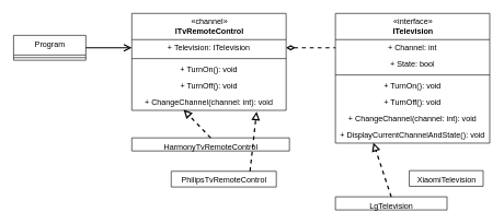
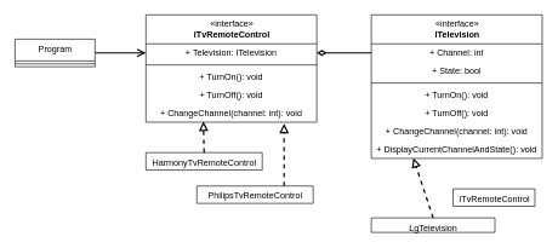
- <mxCell id="2" value="&lt;span style=&quot;font-weight: 400;&quot;&gt;«channel»&lt;/span&gt;&lt;br style=&quot;font-weight: 400;&quot;&gt;ITvRemoteControl" style="swimlane;fontStyle=1;align=center;verticalAlign=middle;childLayout=stackLayout;horizontal=1;startSize=40;horizontalStack=0;resizeParent=1;resizeParentMax=0;resizeLast=0;collapsible=0;marginBottom=0;html=1;" parent="1" vertex="1"><mxGeometry x="200" y="20" width="235" height="148" as="geometry" /></mxCell>
+ <mxCell id="2" value="&lt;span style=&quot;font-weight: 400;&quot;&gt;«interface»&lt;/span&gt;&lt;br style=&quot;font-weight: 400;&quot;&gt;ITvRemoteControl" style="swimlane;fontStyle=1;align=center;verticalAlign=middle;childLayout=stackLayout;horizontal=1;startSize=40;horizontalStack=0;resizeParent=1;resizeParentMax=0;resizeLast=0;collapsible=0;marginBottom=0;html=1;" parent="1" vertex="1"><mxGeometry x="200" y="20" width="235" height="148" as="geometry" /></mxCell>
- <mxCell id="21" value="" style="endArrow=none;startArrow=diamondThin;endFill=0;startFill=0;html=1;verticalAlign=bottom;labelBackgroundColor=none;strokeWidth=2;startSize=8;endSize=8;exitX=1;exitY=0.5;exitDx=0;exitDy=0;entryX=0;entryY=0.5;entryDx=0;entryDy=0;dashed=1;" edge="1" parent="1" source="3" target="14"><mxGeometry width="160" relative="1" as="geometry"><mxPoint x="330" y="230" as="sourcePoint" /><mxPoint x="490" y="230" as="targetPoint" /></mxGeometry></mxCell>
+ <mxCell id="21" value="" style="endArrow=none;startArrow=diamondThin;endFill=0;startFill=0;html=1;verticalAlign=bottom;labelBackgroundColor=none;strokeWidth=2;startSize=8;endSize=8;exitX=1;exitY=0.5;exitDx=0;exitDy=0;entryX=0;entryY=0.5;entryDx=0;entryDy=0;" edge="1" parent="1" source="3" target="14"><mxGeometry width="160" relative="1" as="geometry"><mxPoint x="330" y="230" as="sourcePoint" /><mxPoint x="490" y="230" as="targetPoint" /></mxGeometry></mxCell>
- <mxCell id="11" value="HarmonyTvRemoteControl" style="swimlane;fontStyle=0;align=center;verticalAlign=top;childLayout=stackLayout;horizontal=1;startSize=30;horizontalStack=0;resizeParent=1;resizeParentMax=0;resizeLast=0;collapsible=0;marginBottom=0;html=1;" parent="1" vertex="1"><mxGeometry x="200" y="210" width="240" height="20" as="geometry" /></mxCell>
+ <mxCell id="11" value="HarmonyTvRemoteControl" style="swimlane;fontStyle=0;align=center;verticalAlign=top;childLayout=stackLayout;horizontal=1;startSize=30;horizontalStack=0;resizeParent=1;resizeParentMax=0;resizeLast=0;collapsible=0;marginBottom=0;html=1;" parent="1" vertex="1"><mxGeometry x="200" y="210" width="160" height="24" as="geometry" /></mxCell>
- <mxCell id="25" value="PhilipsTvRemoteControl" style="swimlane;fontStyle=0;align=center;verticalAlign=top;childLayout=stackLayout;horizontal=1;startSize=30;horizontalStack=0;resizeParent=1;resizeParentMax=0;resizeLast=0;collapsible=0;marginBottom=0;html=1;" vertex="1" parent="1"><mxGeometry x="260" y="261" width="160" height="24" as="geometry" /></mxCell>
+ <mxCell id="25" value="PhilipsTvRemoteControl" style="swimlane;fontStyle=0;align=center;verticalAlign=top;childLayout=stackLayout;horizontal=1;startSize=30;horizontalStack=0;resizeParent=1;resizeParentMax=0;resizeLast=0;collapsible=0;marginBottom=0;html=1;" vertex="1" parent="1"><mxGeometry x="270" y="256" width="160" height="24" as="geometry" /></mxCell>
- <mxCell id="24" value="XiaomiTelevision" style="swimlane;fontStyle=0;align=center;verticalAlign=top;childLayout=stackLayout;horizontal=1;startSize=24;horizontalStack=0;resizeParent=1;resizeParentMax=0;resizeLast=0;collapsible=0;marginBottom=0;html=1;" vertex="1" parent="1"><mxGeometry x="622.5" y="260" width="112.5" height="24" as="geometry" /></mxCell>
+ <mxCell id="24" value="ITvRemoteControl" style="swimlane;fontStyle=0;align=center;verticalAlign=top;childLayout=stackLayout;horizontal=1;startSize=24;horizontalStack=0;resizeParent=1;resizeParentMax=0;resizeLast=0;collapsible=0;marginBottom=0;html=1;" vertex="1" parent="1"><mxGeometry x="622.5" y="260" width="112.5" height="24" as="geometry" /></mxCell>
